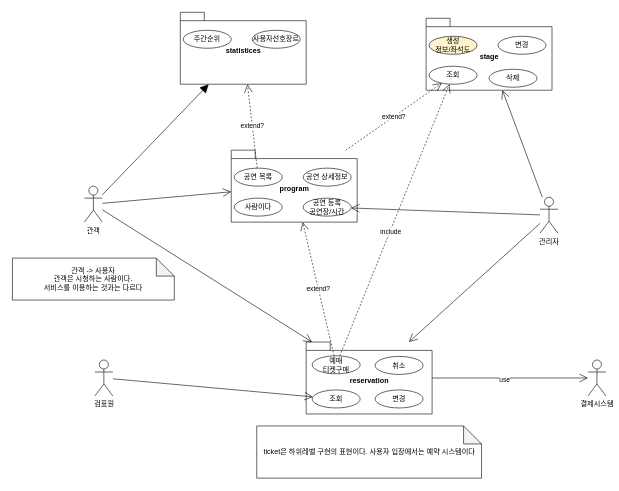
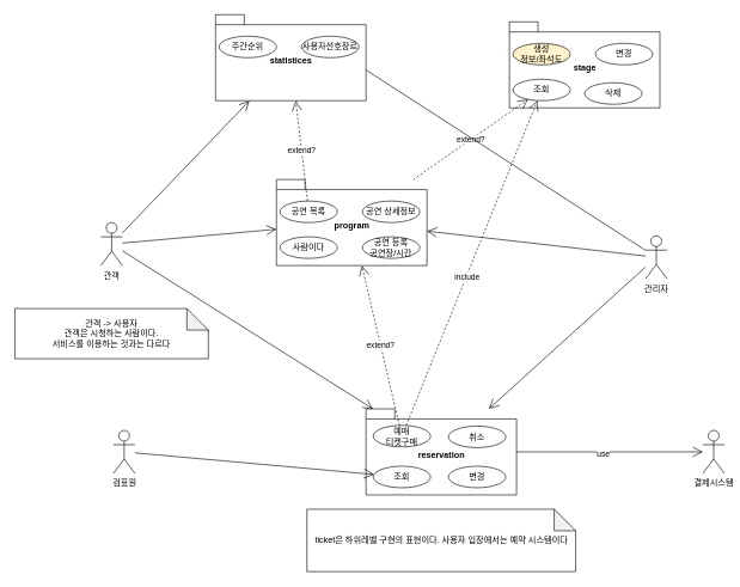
- <mxCell id="30" value="" style="endArrow=block;endFill=1;endSize=12;html=1;rounded=0;verticalAlign=middle;" parent="1" source="21" target="38" edge="1"><mxGeometry width="160" relative="1" as="geometry"><mxPoint x="162.5" y="324.804" as="sourcePoint" /><mxPoint x="292.595" y="279.74" as="targetPoint" /></mxGeometry></mxCell>
+ <mxCell id="30" value="" style="endArrow=open;endFill=1;endSize=12;html=1;rounded=0;verticalAlign=middle;" parent="1" source="21" target="38" edge="1"><mxGeometry width="160" relative="1" as="geometry"><mxPoint x="162.5" y="324.804" as="sourcePoint" /><mxPoint x="292.595" y="279.74" as="targetPoint" /></mxGeometry></mxCell>
- <mxCell id="24" value="" style="endArrow=open;endFill=1;endSize=12;html=1;rounded=0;verticalAlign=middle;" parent="1" source="22" target="10" edge="1"><mxGeometry width="160" relative="1" as="geometry"><mxPoint x="669" y="380" as="sourcePoint" /><mxPoint x="829" y="380" as="targetPoint" /></mxGeometry></mxCell>
+ <mxCell id="24" value="" style="endArrow=open;endFill=1;endSize=12;html=1;rounded=0;verticalAlign=middle;" parent="1" source="22" target="3" edge="1"><mxGeometry width="160" relative="1" as="geometry"><mxPoint x="669" y="380" as="sourcePoint" /><mxPoint x="829" y="380" as="targetPoint" /></mxGeometry></mxCell>
- <mxCell id="25" value="" style="endArrow=open;endFill=1;endSize=12;html=1;rounded=0;verticalAlign=middle;" parent="1" source="22" target="8" edge="1"><mxGeometry width="160" relative="1" as="geometry"><mxPoint x="1039" y="421.361" as="sourcePoint" /><mxPoint x="700" y="410" as="targetPoint" /></mxGeometry></mxCell>
+ <mxCell id="25" value="" style="endArrow=open;endFill=1;endSize=12;html=1;rounded=0;verticalAlign=middle;" parent="1" source="22" target="40" edge="1"><mxGeometry width="160" relative="1" as="geometry"><mxPoint x="1039" y="421.361" as="sourcePoint" /><mxPoint x="700" y="410" as="targetPoint" /></mxGeometry></mxCell>
